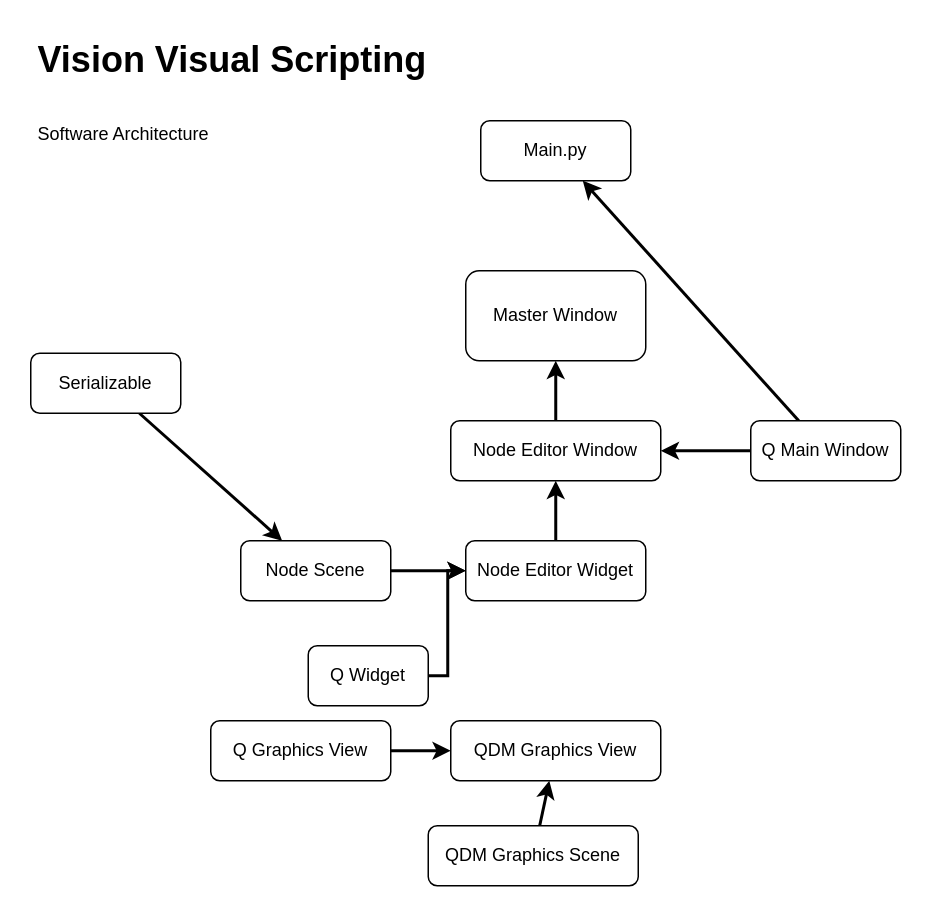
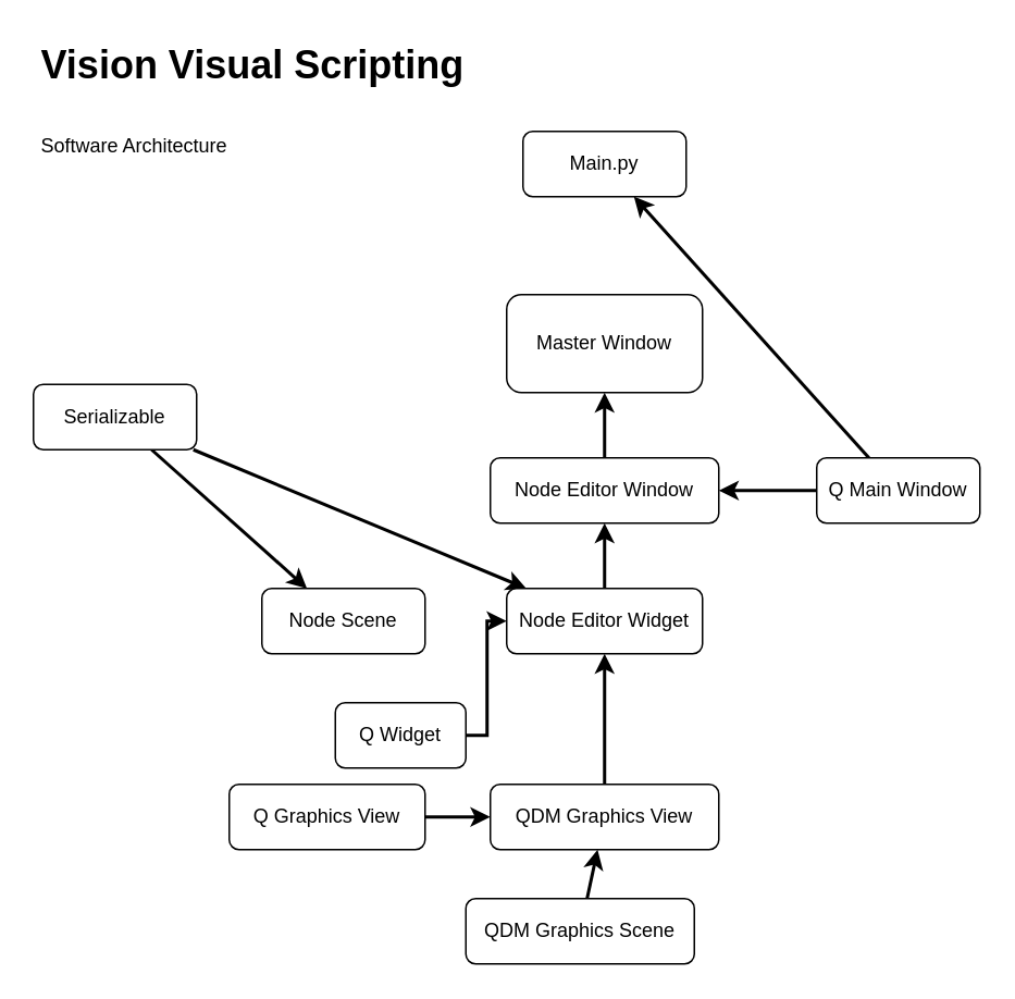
- <mxCell id="12" value="" style="rounded=0;orthogonalLoop=1;jettySize=auto;html=1;startArrow=classic;startFill=1;endArrow=none;endFill=0;strokeWidth=2;" edge="1" parent="1" source="14" target="17"><mxGeometry relative="1" as="geometry" /></mxCell>
+ <mxCell id="12" value="" style="rounded=0;orthogonalLoop=1;jettySize=auto;html=1;startArrow=classic;startFill=1;endArrow=none;endFill=0;strokeWidth=2;" edge="1" parent="1" source="14" target="21"><mxGeometry relative="1" as="geometry" /></mxCell>
+ <mxCell id="13" value="" style="rounded=0;orthogonalLoop=1;jettySize=auto;html=1;startArrow=classic;startFill=1;endArrow=none;endFill=0;strokeWidth=2;" edge="1" parent="1" source="14" target="20"><mxGeometry relative="1" as="geometry" /></mxCell>
